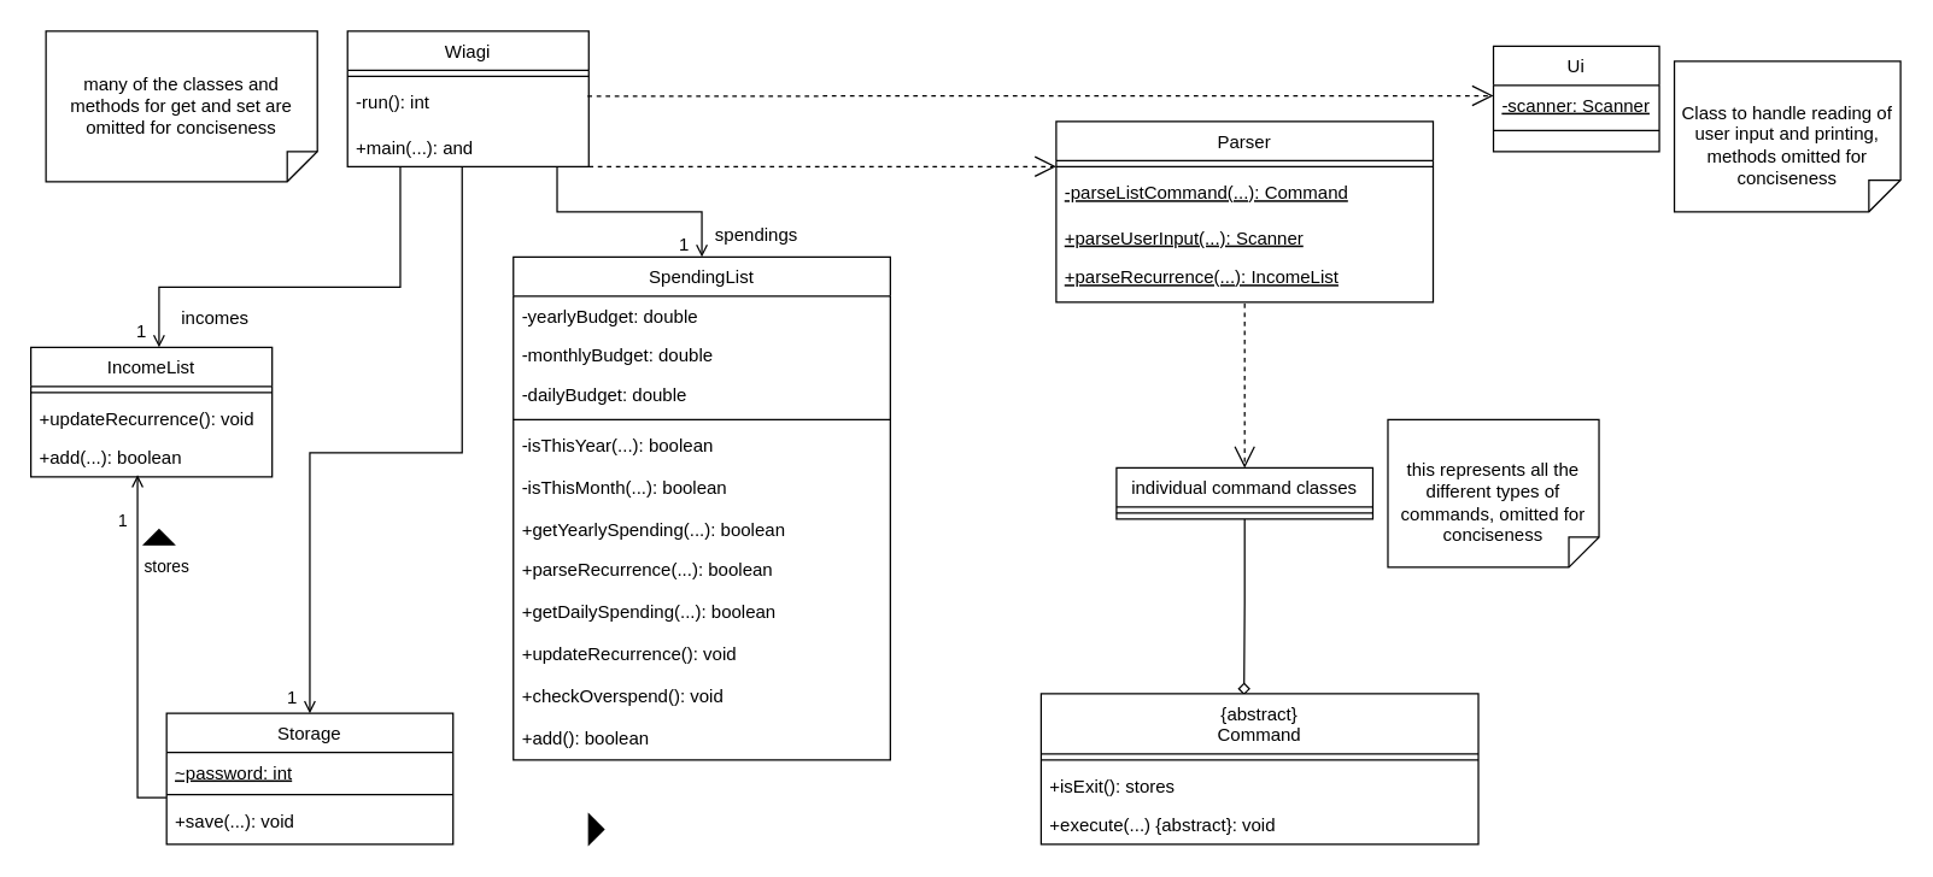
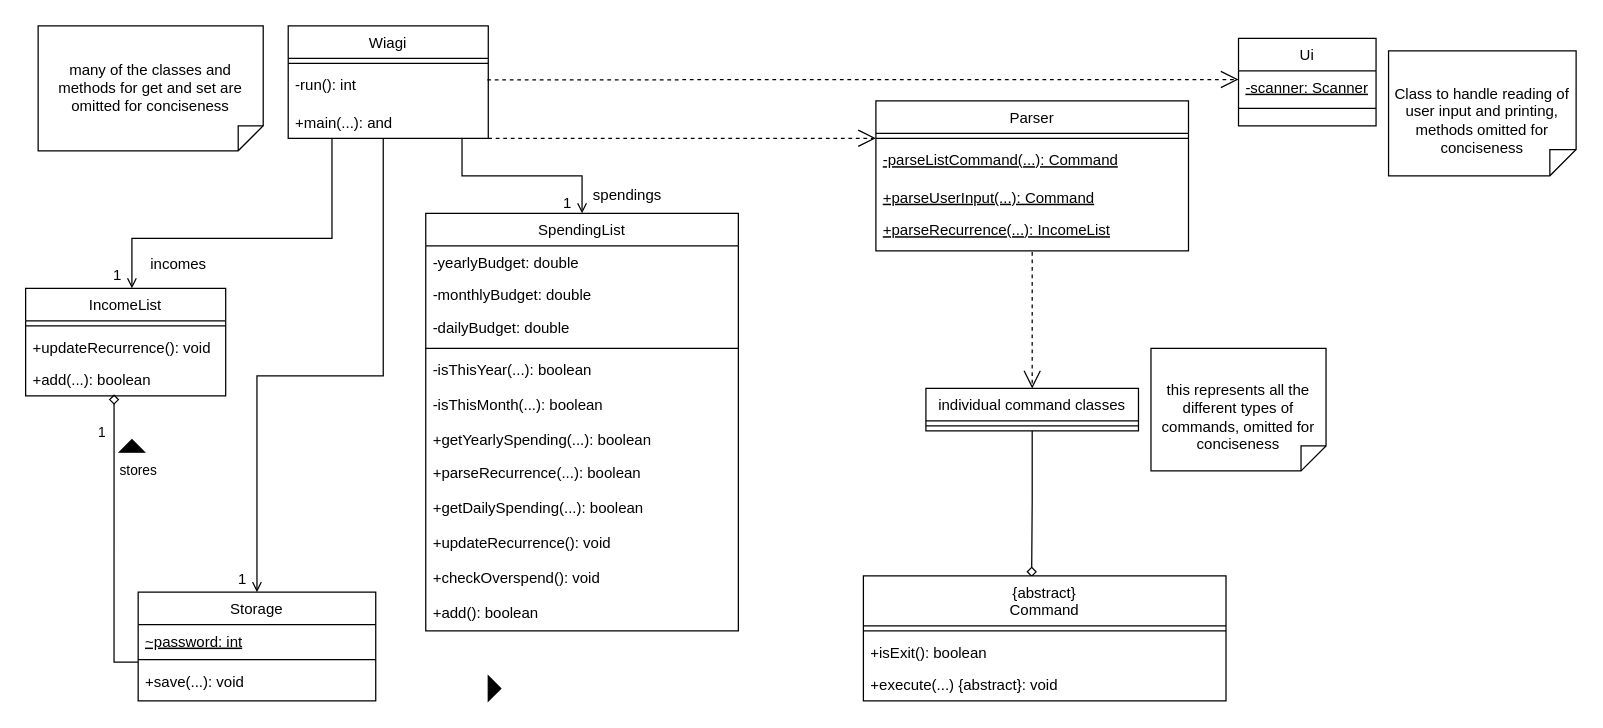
- <mxCell id="50" value="+parseUserInput(...): Scanner" style="text;align=left;verticalAlign=top;spacingLeft=4;spacingRight=4;overflow=hidden;rotatable=0;points=[[0,0.5],[1,0.5]];portConstraint=eastwest;fontStyle=4" parent="47" vertex="1"><mxGeometry y="64" width="250" height="26" as="geometry" /></mxCell>
+ <mxCell id="50" value="+parseUserInput(...): Command" style="text;align=left;verticalAlign=top;spacingLeft=4;spacingRight=4;overflow=hidden;rotatable=0;points=[[0,0.5],[1,0.5]];portConstraint=eastwest;fontStyle=4" parent="47" vertex="1"><mxGeometry y="64" width="250" height="26" as="geometry" /></mxCell>
- <mxCell id="38" style="edgeStyle=orthogonalEdgeStyle;rounded=0;orthogonalLoop=1;jettySize=auto;html=1;endArrow=open;endFill=0;entryX=0.442;entryY=0.952;entryDx=0;entryDy=0;entryPerimeter=0;exitX=-0.001;exitY=-0.071;exitDx=0;exitDy=0;exitPerimeter=0;" parent="1" source="13" target="9" edge="1"><mxGeometry relative="1" as="geometry"><Array as="points"><mxPoint x="91" y="529" /></Array><mxPoint x="90" y="320" as="targetPoint" /></mxGeometry></mxCell>
+ <mxCell id="38" style="edgeStyle=orthogonalEdgeStyle;rounded=0;orthogonalLoop=1;jettySize=auto;html=1;endArrow=diamond;endFill=0;entryX=0.442;entryY=0.952;entryDx=0;entryDy=0;entryPerimeter=0;exitX=-0.001;exitY=-0.071;exitDx=0;exitDy=0;exitPerimeter=0;" parent="1" source="13" target="9" edge="1"><mxGeometry relative="1" as="geometry"><Array as="points"><mxPoint x="91" y="529" /></Array><mxPoint x="90" y="320" as="targetPoint" /></mxGeometry></mxCell>
- <mxCell id="56" value="+isExit(): stores" style="text;strokeColor=none;fillColor=none;align=left;verticalAlign=top;spacingLeft=4;spacingRight=4;overflow=hidden;rotatable=0;points=[[0,0.5],[1,0.5]];portConstraint=eastwest;whiteSpace=wrap;html=1;" parent="54" vertex="1"><mxGeometry y="48" width="290" height="26" as="geometry" /></mxCell>
+ <mxCell id="56" value="+isExit(): boolean" style="text;strokeColor=none;fillColor=none;align=left;verticalAlign=top;spacingLeft=4;spacingRight=4;overflow=hidden;rotatable=0;points=[[0,0.5],[1,0.5]];portConstraint=eastwest;whiteSpace=wrap;html=1;" parent="54" vertex="1"><mxGeometry y="48" width="290" height="26" as="geometry" /></mxCell>
